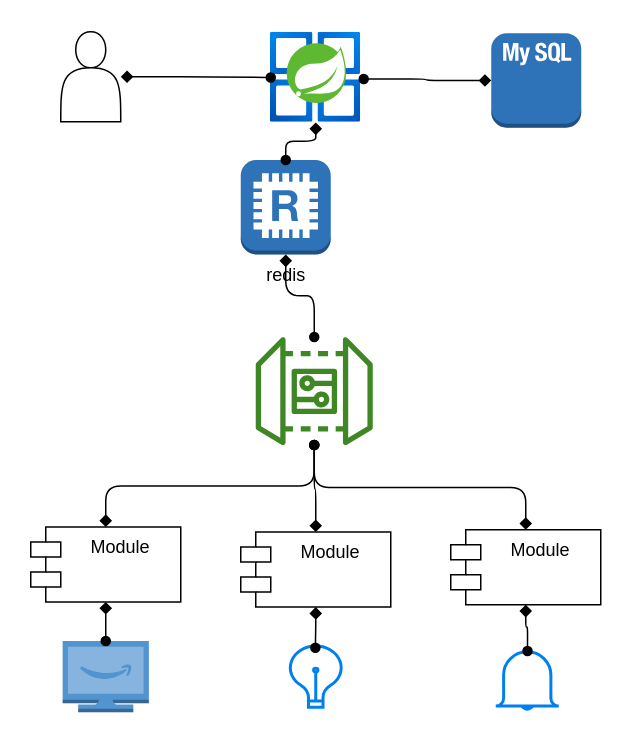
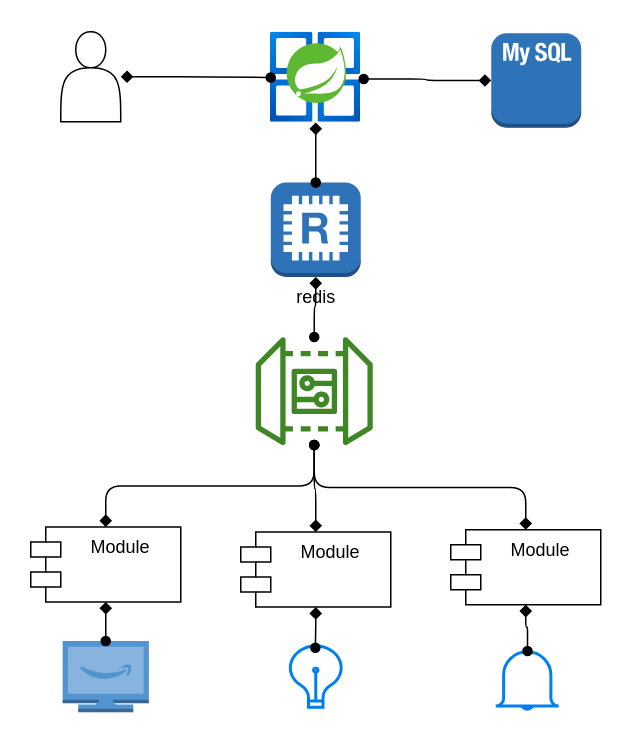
- <mxCell id="3" value="redis&lt;br&gt;" style="outlineConnect=0;dashed=0;verticalLabelPosition=bottom;verticalAlign=top;align=center;html=1;shape=mxgraph.aws3.redis;fillColor=#2E73B8;gradientColor=none;" vertex="1" parent="1"><mxGeometry x="160" y="106" width="60" height="63" as="geometry" /></mxCell>
+ <mxCell id="3" value="redis&lt;br&gt;" style="outlineConnect=0;dashed=0;verticalLabelPosition=bottom;verticalAlign=top;align=center;html=1;shape=mxgraph.aws3.redis;fillColor=#2E73B8;gradientColor=none;" vertex="1" parent="1"><mxGeometry x="180" y="121" width="60" height="63" as="geometry" /></mxCell>
